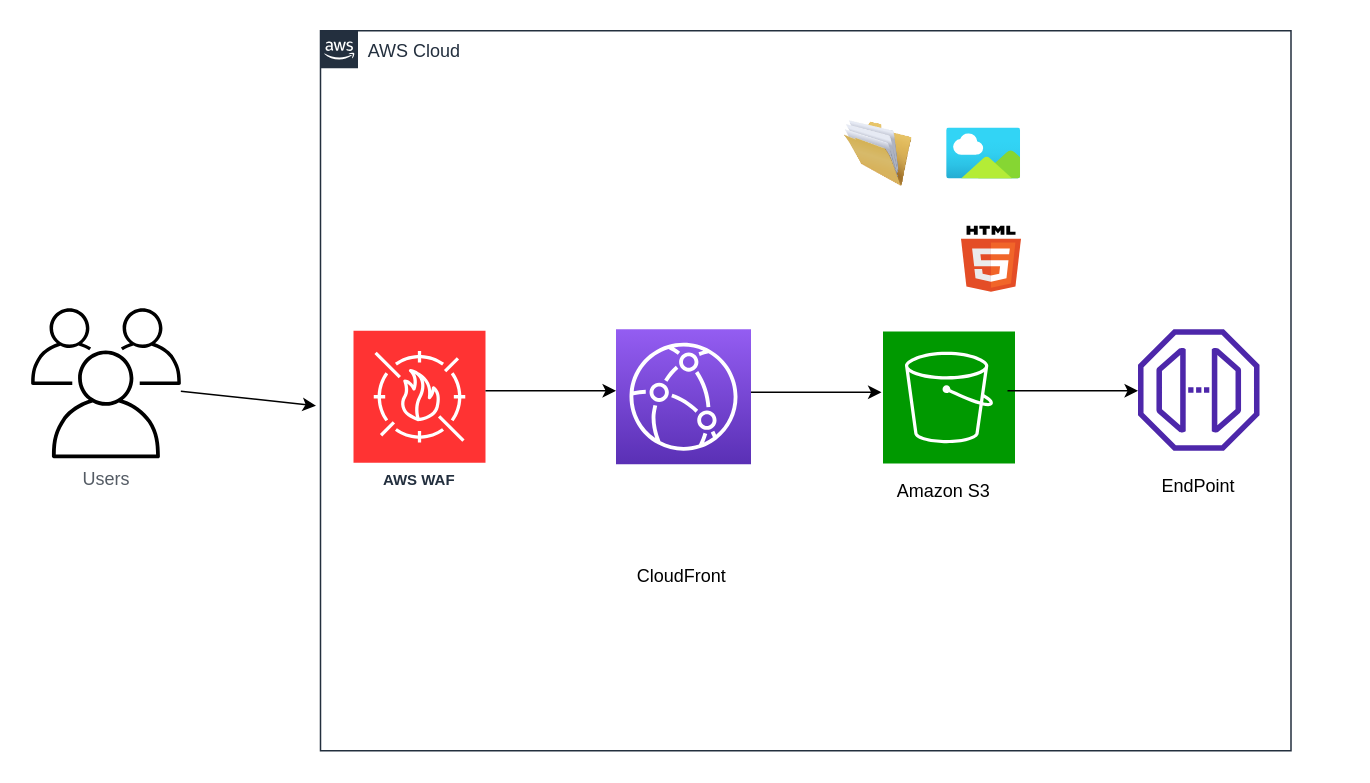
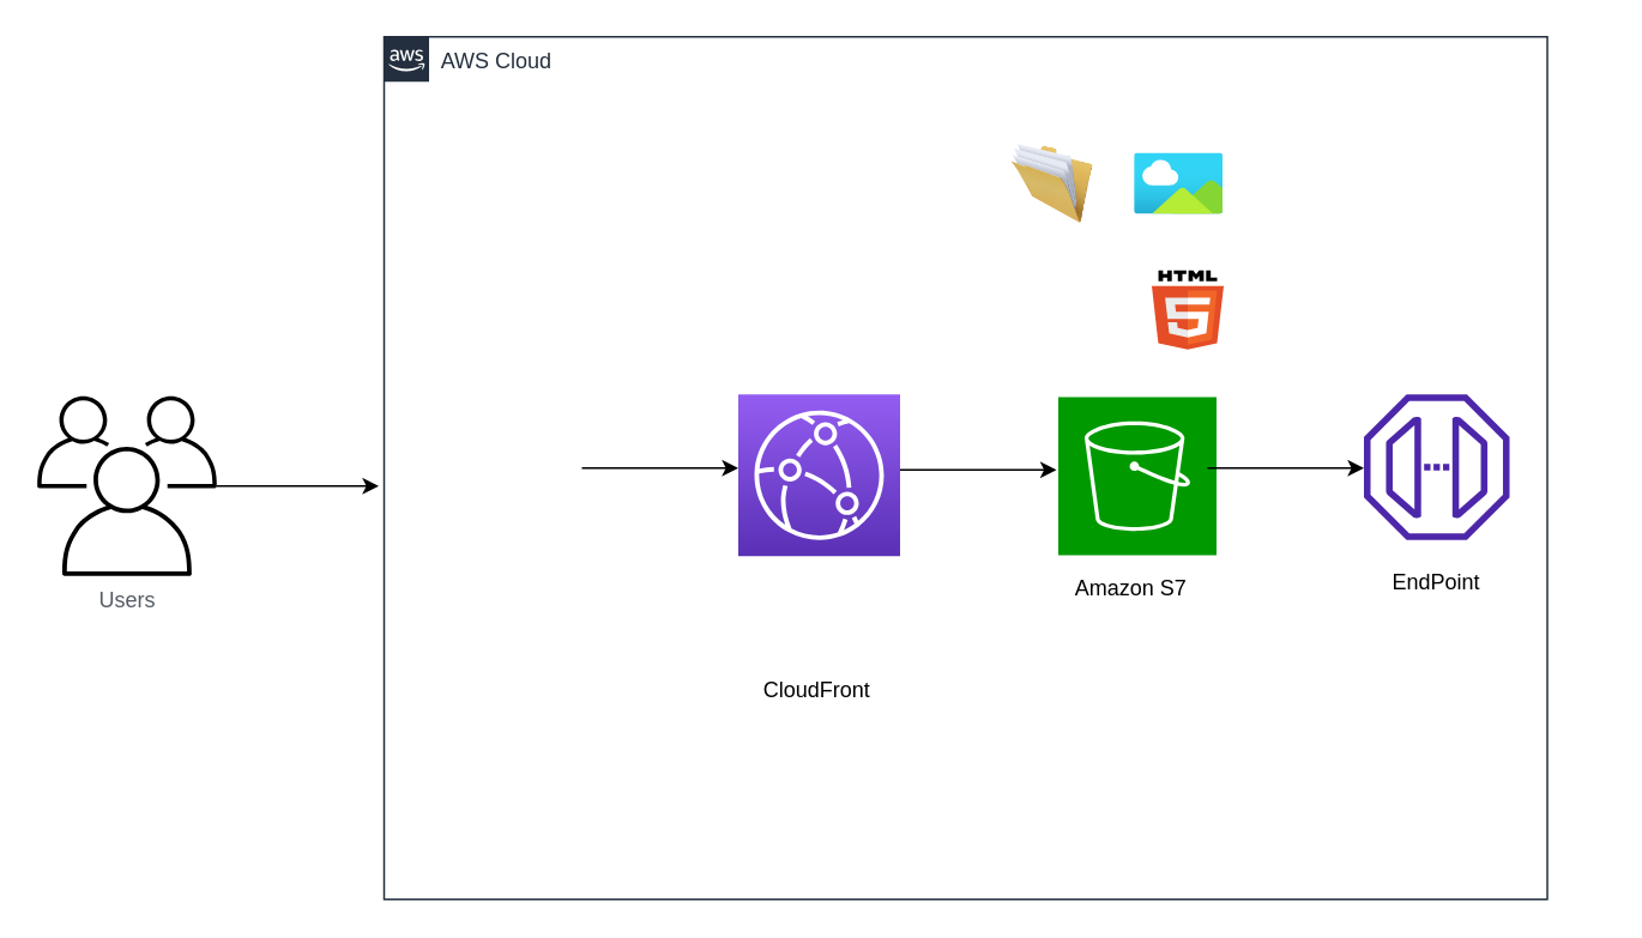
- <mxCell id="2" value="Users" style="sketch=0;outlineConnect=0;gradientColor=none;fontColor=#545B64;strokeColor=none;fillColor=#000000;verticalLabelPosition=bottom;verticalAlign=top;align=center;html=1;fontSize=12;fontStyle=0;aspect=fixed;shape=mxgraph.aws4.illustration_users;pointerEvents=1" parent="1" vertex="1"><mxGeometry x="20" y="205" width="100" height="100" as="geometry" /></mxCell>
+ <mxCell id="2" value="Users" style="sketch=0;outlineConnect=0;gradientColor=none;fontColor=#545B64;strokeColor=none;fillColor=#000000;verticalLabelPosition=bottom;verticalAlign=top;align=center;html=1;fontSize=12;fontStyle=0;aspect=fixed;shape=mxgraph.aws4.illustration_users;pointerEvents=1" parent="1" vertex="1"><mxGeometry x="20" y="220" width="100" height="100" as="geometry" /></mxCell>
- <mxCell id="7" value="AWS WAF" style="sketch=0;outlineConnect=0;fontColor=#232F3E;gradientColor=none;strokeColor=#ffffff;fillColor=#FF3333;dashed=0;verticalLabelPosition=middle;verticalAlign=bottom;align=center;html=1;whiteSpace=wrap;fontSize=10;fontStyle=1;spacing=3;shape=mxgraph.aws4.productIcon;prIcon=mxgraph.aws4.waf;" parent="5" vertex="1"><mxGeometry x="21" y="199" width="90" height="110" as="geometry" /></mxCell>
- <mxCell id="14" value="&amp;nbsp;Amazon S3" style="text;html=1;strokeColor=none;fillColor=none;align=center;verticalAlign=middle;whiteSpace=wrap;rounded=0;" parent="5" vertex="1"><mxGeometry x="279" y="294.5" width="270" height="24.5" as="geometry" /></mxCell>
+ <mxCell id="14" value="&amp;nbsp;Amazon S7" style="text;html=1;strokeColor=none;fillColor=none;align=center;verticalAlign=middle;whiteSpace=wrap;rounded=0;" parent="5" vertex="1"><mxGeometry x="279" y="294.5" width="270" height="24.5" as="geometry" /></mxCell>
